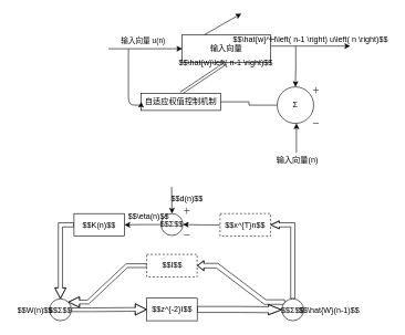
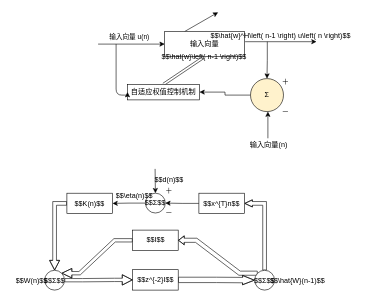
- <mxCell id="11" value="" style="edgeStyle=orthogonalEdgeStyle;rounded=0;orthogonalLoop=1;jettySize=auto;html=1;endArrow=none;" parent="1" source="12" target="7" edge="1"><mxGeometry relative="1" as="geometry" /></mxCell>
+ <mxCell id="11" value="" style="edgeStyle=orthogonalEdgeStyle;rounded=0;orthogonalLoop=1;jettySize=auto;html=1;" parent="1" source="12" target="7" edge="1"><mxGeometry relative="1" as="geometry" /></mxCell>
- <mxCell id="12" value="Σ" style="ellipse;whiteSpace=wrap;html=1;aspect=fixed;" parent="1" vertex="1"><mxGeometry x="417" y="130.5" width="55" height="55" as="geometry" /></mxCell>
+ <mxCell id="12" value="Σ" style="ellipse;whiteSpace=wrap;html=1;aspect=fixed;fillColor=#fff2cc;" parent="1" vertex="1"><mxGeometry x="417" y="130.5" width="55" height="55" as="geometry" /></mxCell>
- <mxCell id="33" value="$$x^{T}n$$" style="rounded=0;whiteSpace=wrap;html=1;dashed=1;" vertex="1" parent="1"><mxGeometry x="331" y="321.5" width="76" height="34" as="geometry" /></mxCell>
+ <mxCell id="33" value="$$x^{T}n$$" style="rounded=0;whiteSpace=wrap;html=1;" vertex="1" parent="1"><mxGeometry x="331" y="321.5" width="76" height="34" as="geometry" /></mxCell>
- <mxCell id="24" value="$$I$$" style="rounded=0;whiteSpace=wrap;html=1;dashed=1;" vertex="1" parent="1"><mxGeometry x="220.5" y="383" width="76" height="34" as="geometry" /></mxCell>
+ <mxCell id="24" value="$$I$$" style="rounded=0;whiteSpace=wrap;html=1;" vertex="1" parent="1"><mxGeometry x="220.5" y="383" width="76" height="34" as="geometry" /></mxCell>
